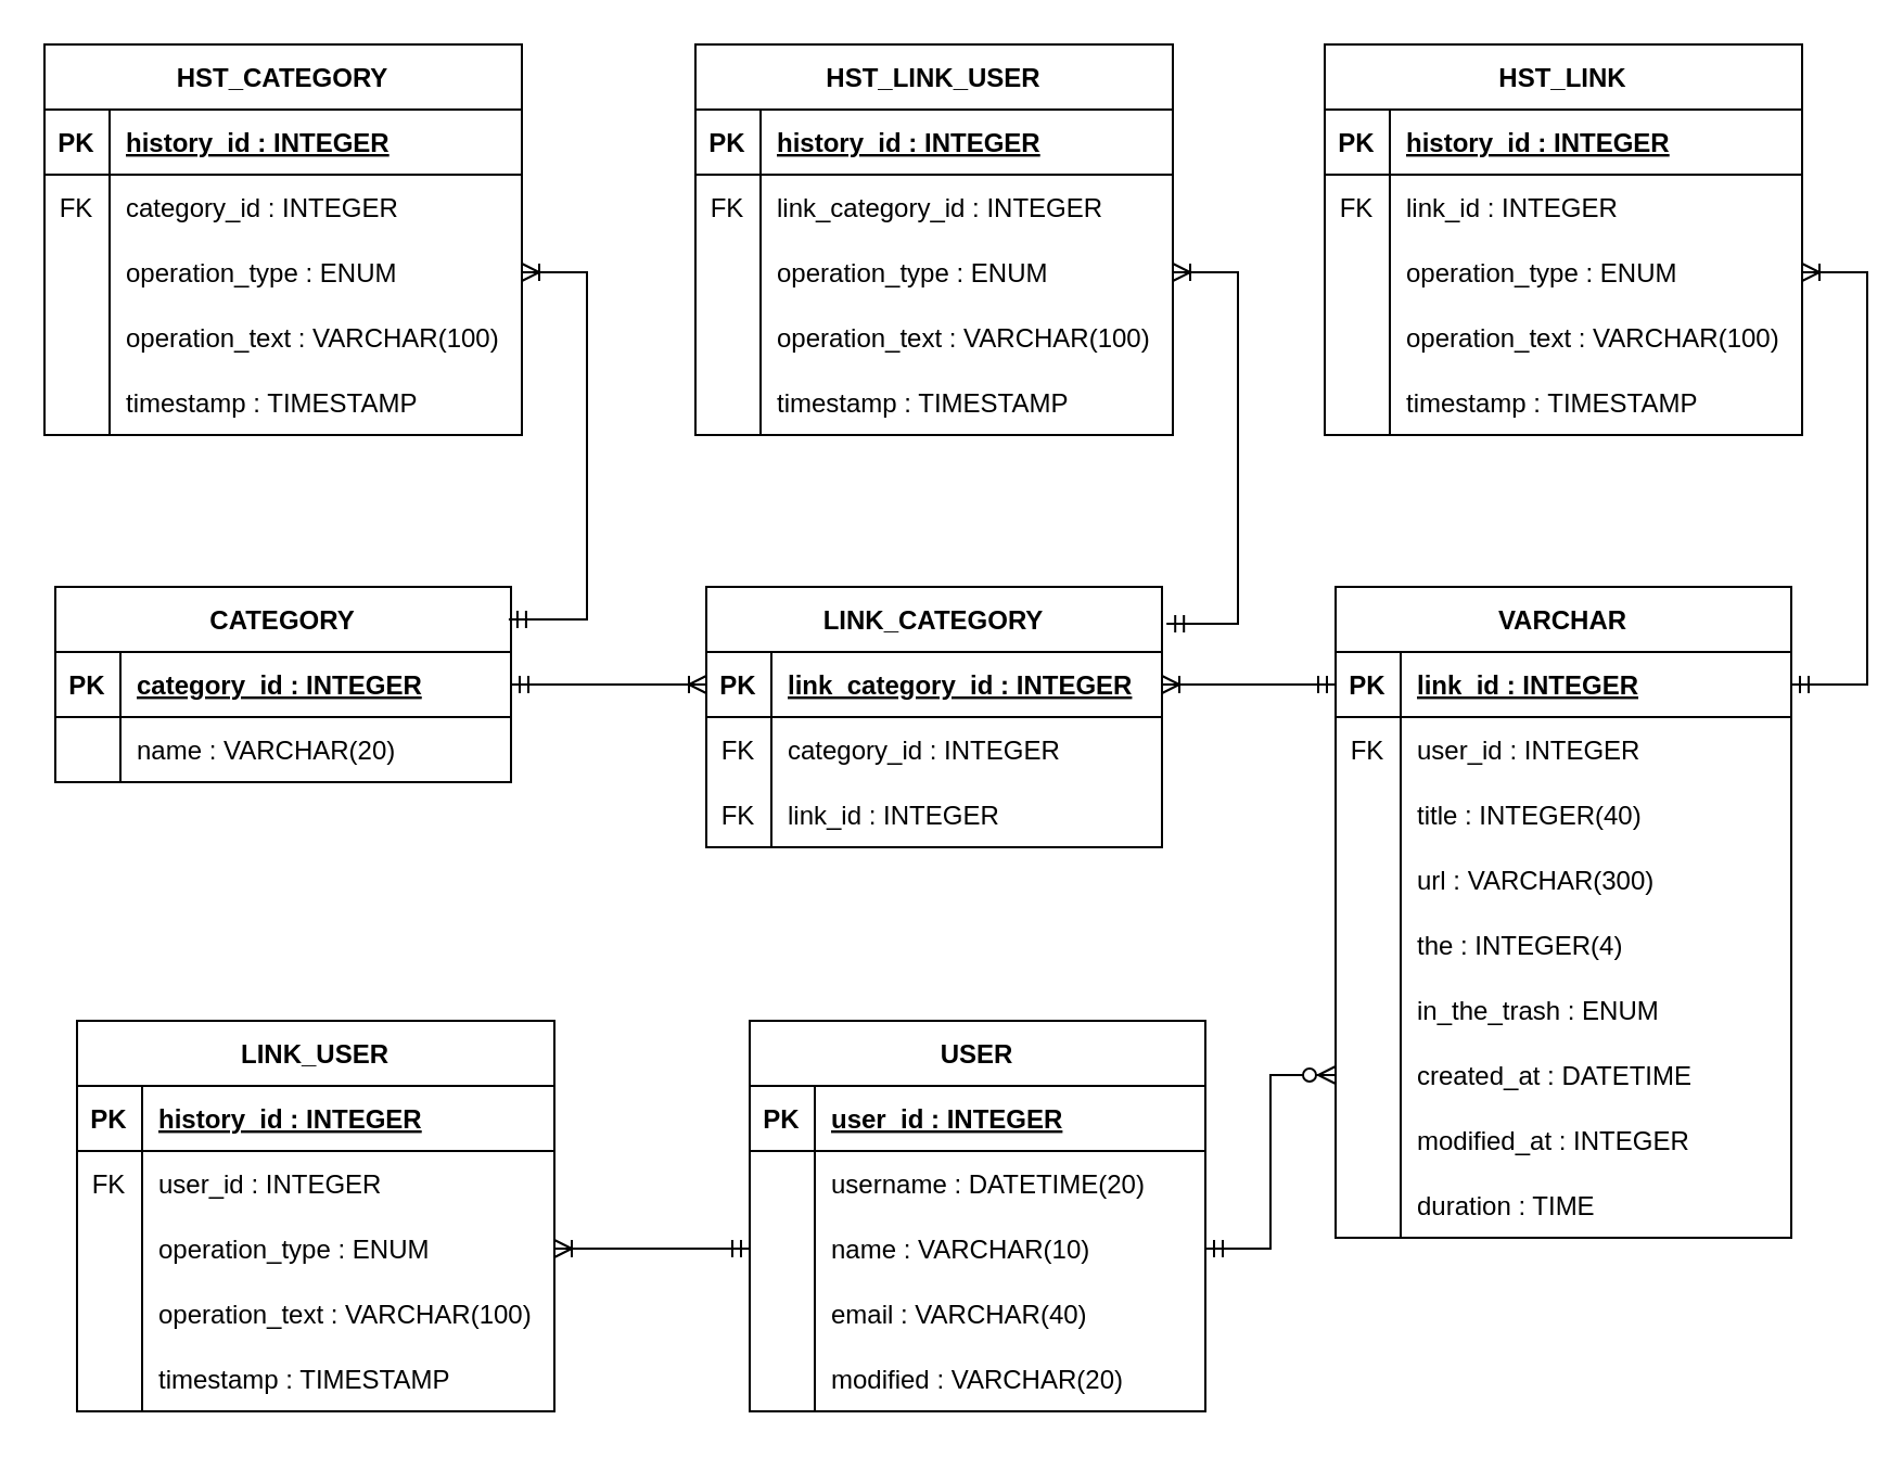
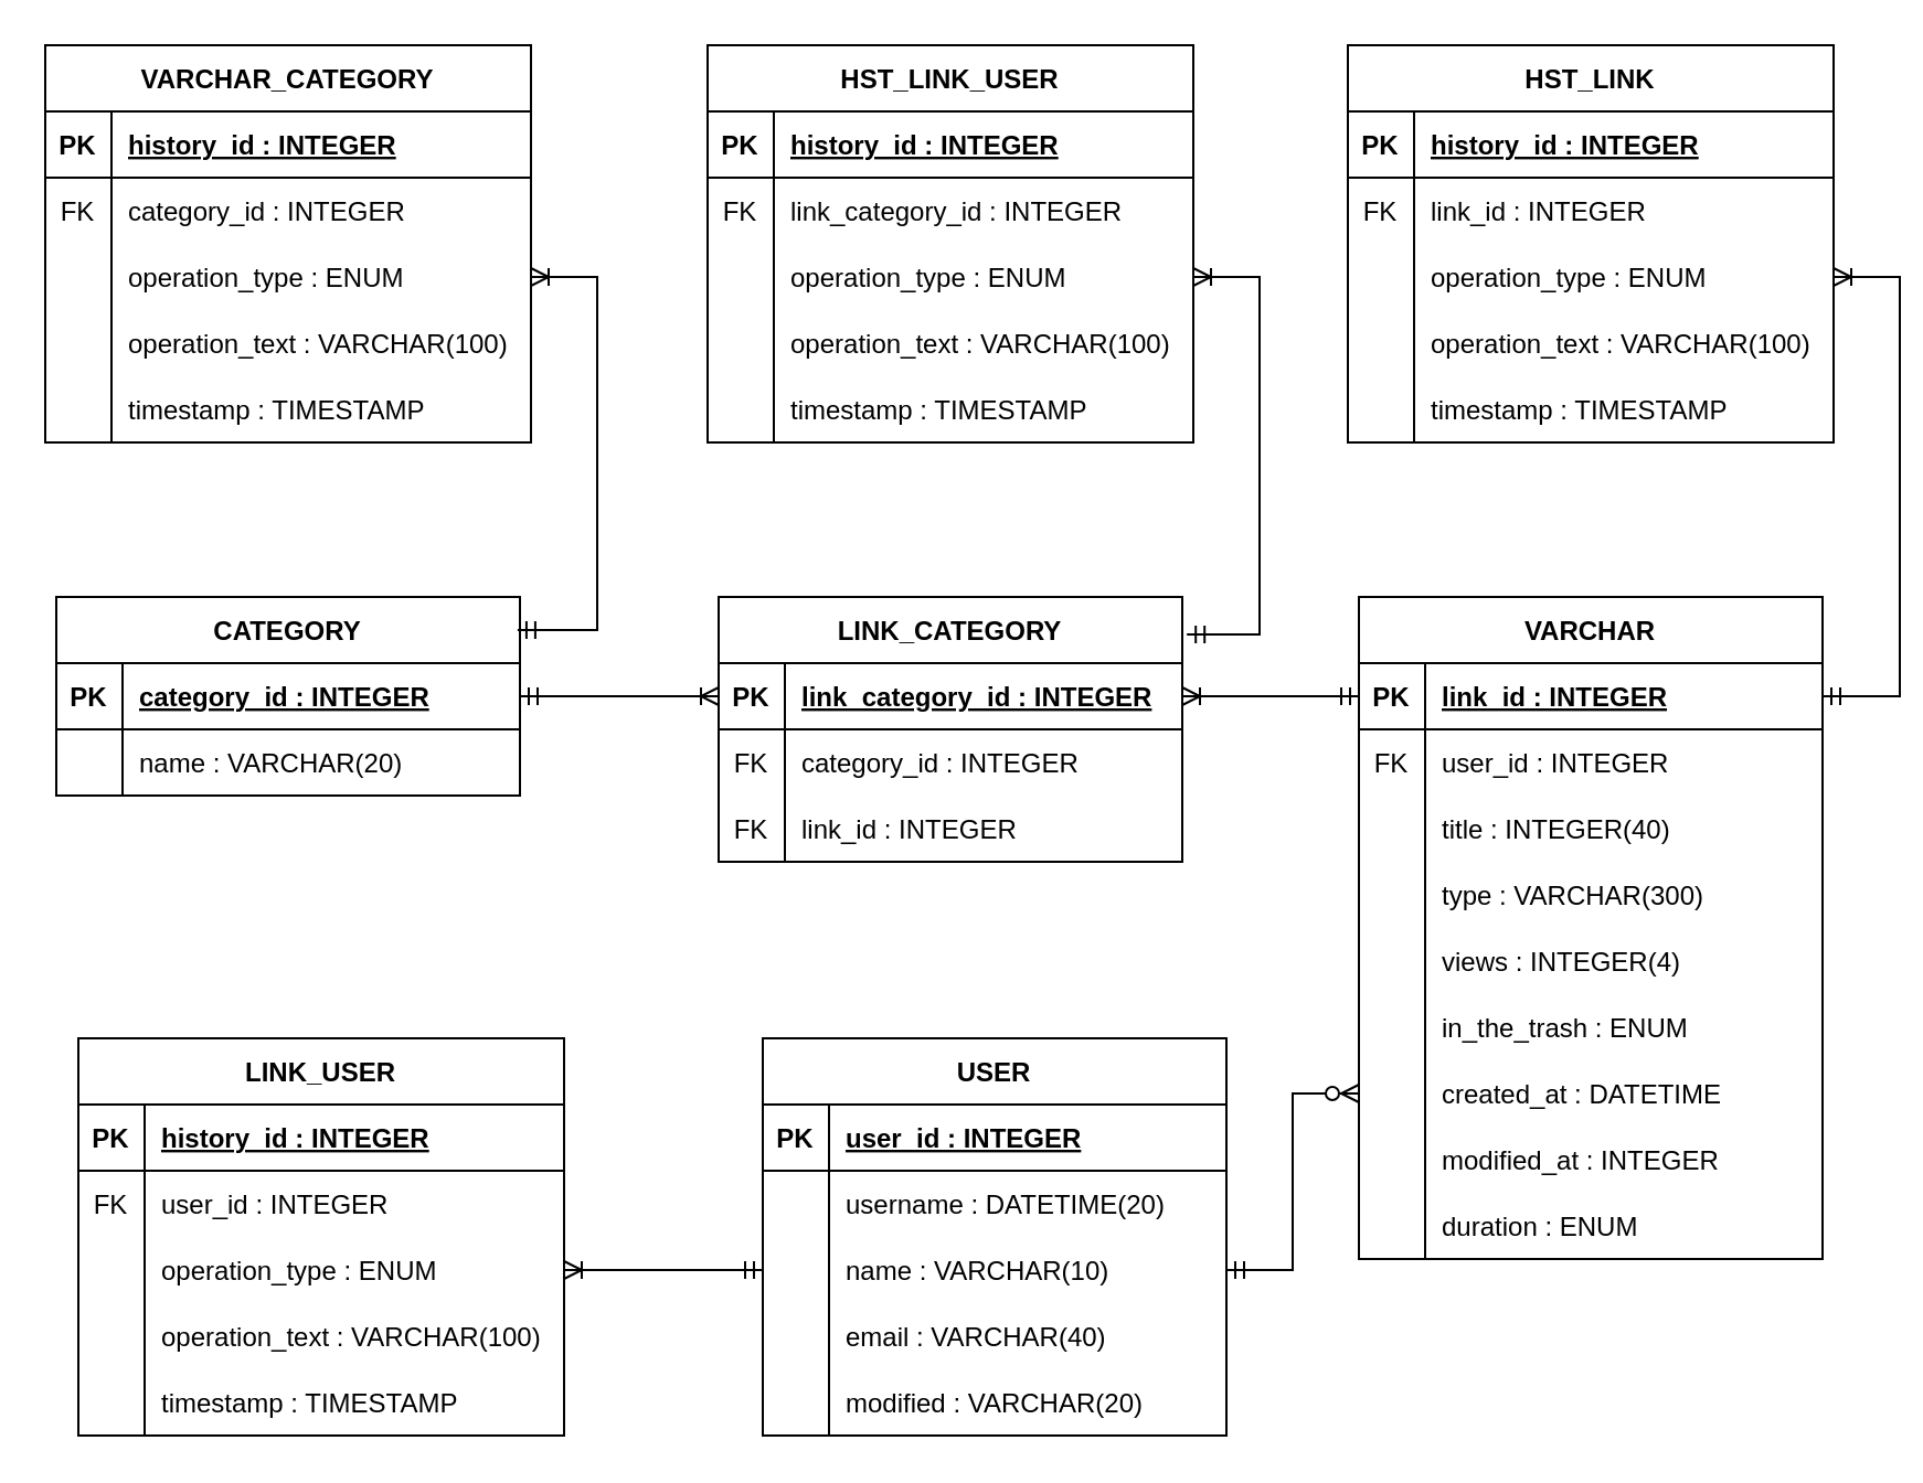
- <mxCell id="114" value="HST_CATEGORY" style="shape=table;startSize=30;container=1;collapsible=1;childLayout=tableLayout;fixedRows=1;rowLines=0;fontStyle=1;align=center;resizeLast=1;" parent="1" vertex="1"><mxGeometry x="20" y="20" width="220" height="180" as="geometry" /></mxCell>
+ <mxCell id="114" value="VARCHAR_CATEGORY" style="shape=table;startSize=30;container=1;collapsible=1;childLayout=tableLayout;fixedRows=1;rowLines=0;fontStyle=1;align=center;resizeLast=1;" parent="1" vertex="1"><mxGeometry x="20" y="20" width="220" height="180" as="geometry" /></mxCell>
- <mxCell id="37" value="url : VARCHAR(300)" style="shape=partialRectangle;connectable=0;fillColor=none;top=0;left=0;bottom=0;right=0;align=left;spacingLeft=6;overflow=hidden;" parent="35" vertex="1"><mxGeometry x="30" width="180" height="30" as="geometry"><mxRectangle width="180" height="30" as="alternateBounds" /></mxGeometry></mxCell>
+ <mxCell id="37" value="type : VARCHAR(300)" style="shape=partialRectangle;connectable=0;fillColor=none;top=0;left=0;bottom=0;right=0;align=left;spacingLeft=6;overflow=hidden;" parent="35" vertex="1"><mxGeometry x="30" width="180" height="30" as="geometry"><mxRectangle width="180" height="30" as="alternateBounds" /></mxGeometry></mxCell>
- <mxCell id="40" value="the : INTEGER(4)" style="shape=partialRectangle;connectable=0;fillColor=none;top=0;left=0;bottom=0;right=0;align=left;spacingLeft=6;overflow=hidden;" parent="38" vertex="1"><mxGeometry x="30" width="180" height="30" as="geometry"><mxRectangle width="180" height="30" as="alternateBounds" /></mxGeometry></mxCell>
+ <mxCell id="40" value="views : INTEGER(4)" style="shape=partialRectangle;connectable=0;fillColor=none;top=0;left=0;bottom=0;right=0;align=left;spacingLeft=6;overflow=hidden;" parent="38" vertex="1"><mxGeometry x="30" width="180" height="30" as="geometry"><mxRectangle width="180" height="30" as="alternateBounds" /></mxGeometry></mxCell>
- <mxCell id="52" value="duration : TIME" style="shape=partialRectangle;connectable=0;fillColor=none;top=0;left=0;bottom=0;right=0;align=left;spacingLeft=6;overflow=hidden;" parent="50" vertex="1"><mxGeometry x="30" width="180" height="30" as="geometry"><mxRectangle width="180" height="30" as="alternateBounds" /></mxGeometry></mxCell>
+ <mxCell id="52" value="duration : ENUM" style="shape=partialRectangle;connectable=0;fillColor=none;top=0;left=0;bottom=0;right=0;align=left;spacingLeft=6;overflow=hidden;" parent="50" vertex="1"><mxGeometry x="30" width="180" height="30" as="geometry"><mxRectangle width="180" height="30" as="alternateBounds" /></mxGeometry></mxCell>
